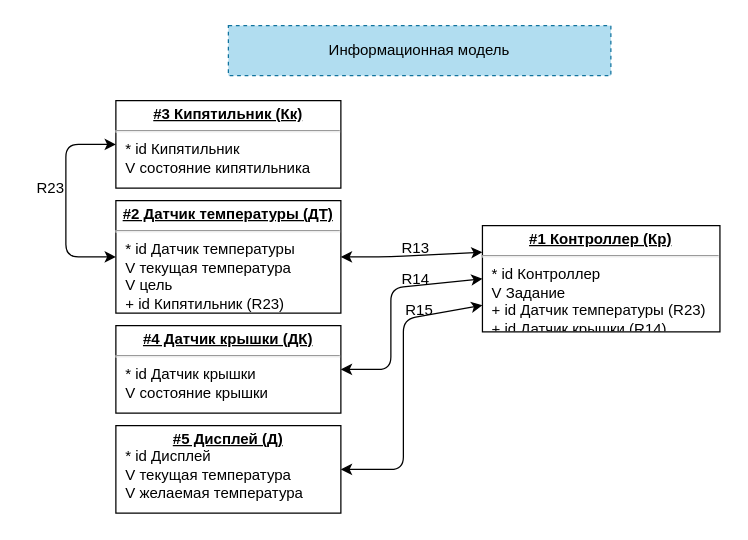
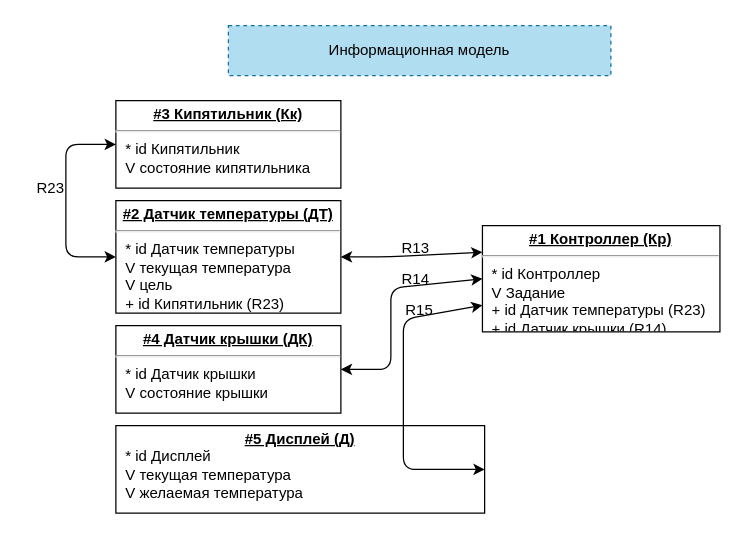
- <mxCell id="5" value="&lt;p style=&quot;margin: 0px ; margin-top: 4px ; text-align: center ; text-decoration: underline&quot;&gt;&lt;b&gt;#5 Дисплей (Д)&lt;/b&gt;&lt;/p&gt;&lt;p style=&quot;margin: 0px 0px 0px 8px&quot;&gt;&lt;span&gt;* id Дисплей&lt;/span&gt;&lt;br&gt;&lt;/p&gt;&lt;p style=&quot;margin: 0px 0px 0px 8px&quot;&gt;V текущая температура&lt;/p&gt;&lt;p style=&quot;margin: 0px 0px 0px 8px&quot;&gt;V желаемая температура&lt;/p&gt;" style="verticalAlign=top;align=left;overflow=fill;fontSize=12;fontFamily=Helvetica;html=1;" parent="1" vertex="1"><mxGeometry x="92" y="340" width="180" height="70" as="geometry" /></mxCell>
+ <mxCell id="5" value="&lt;p style=&quot;margin: 0px ; margin-top: 4px ; text-align: center ; text-decoration: underline&quot;&gt;&lt;b&gt;#5 Дисплей (Д)&lt;/b&gt;&lt;/p&gt;&lt;p style=&quot;margin: 0px 0px 0px 8px&quot;&gt;&lt;span&gt;* id Дисплей&lt;/span&gt;&lt;br&gt;&lt;/p&gt;&lt;p style=&quot;margin: 0px 0px 0px 8px&quot;&gt;V текущая температура&lt;/p&gt;&lt;p style=&quot;margin: 0px 0px 0px 8px&quot;&gt;V желаемая температура&lt;/p&gt;" style="verticalAlign=top;align=left;overflow=fill;fontSize=12;fontFamily=Helvetica;html=1;" parent="1" vertex="1"><mxGeometry x="92" y="340" width="295" height="70" as="geometry" /></mxCell>
